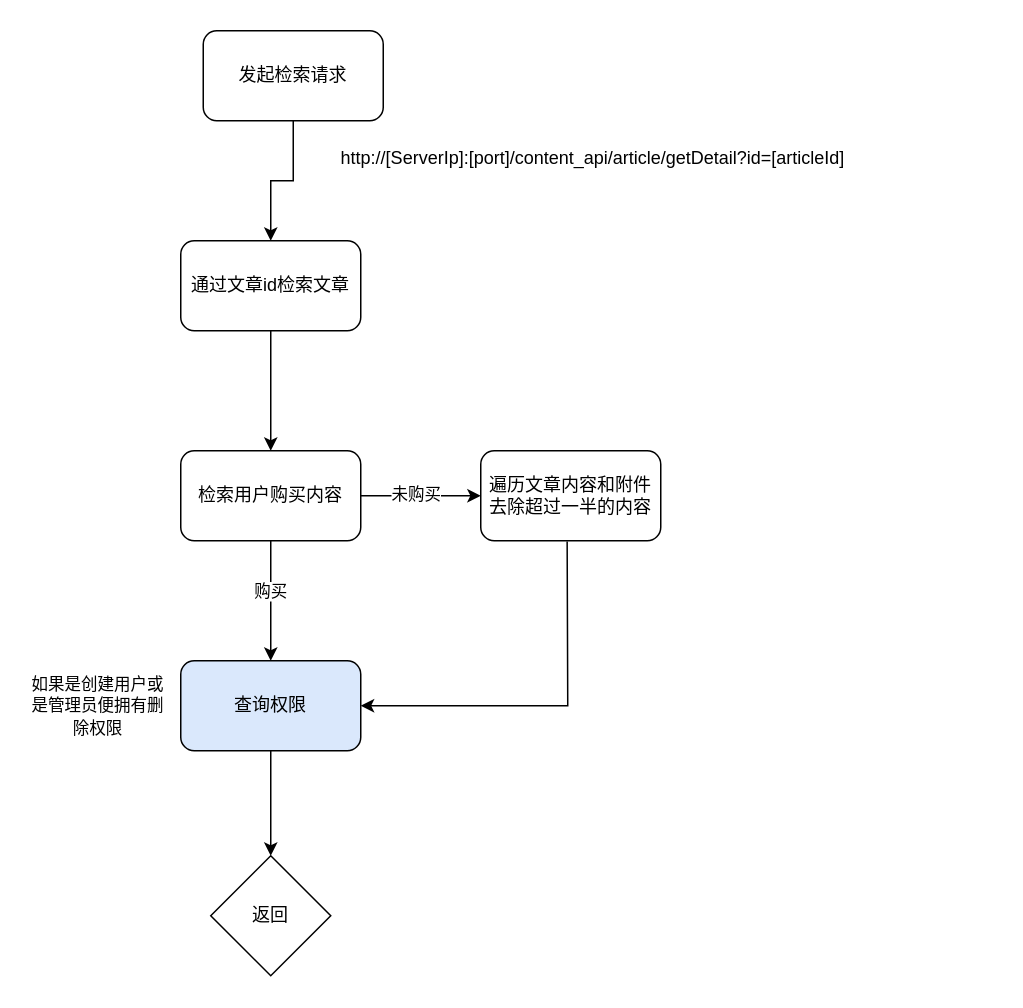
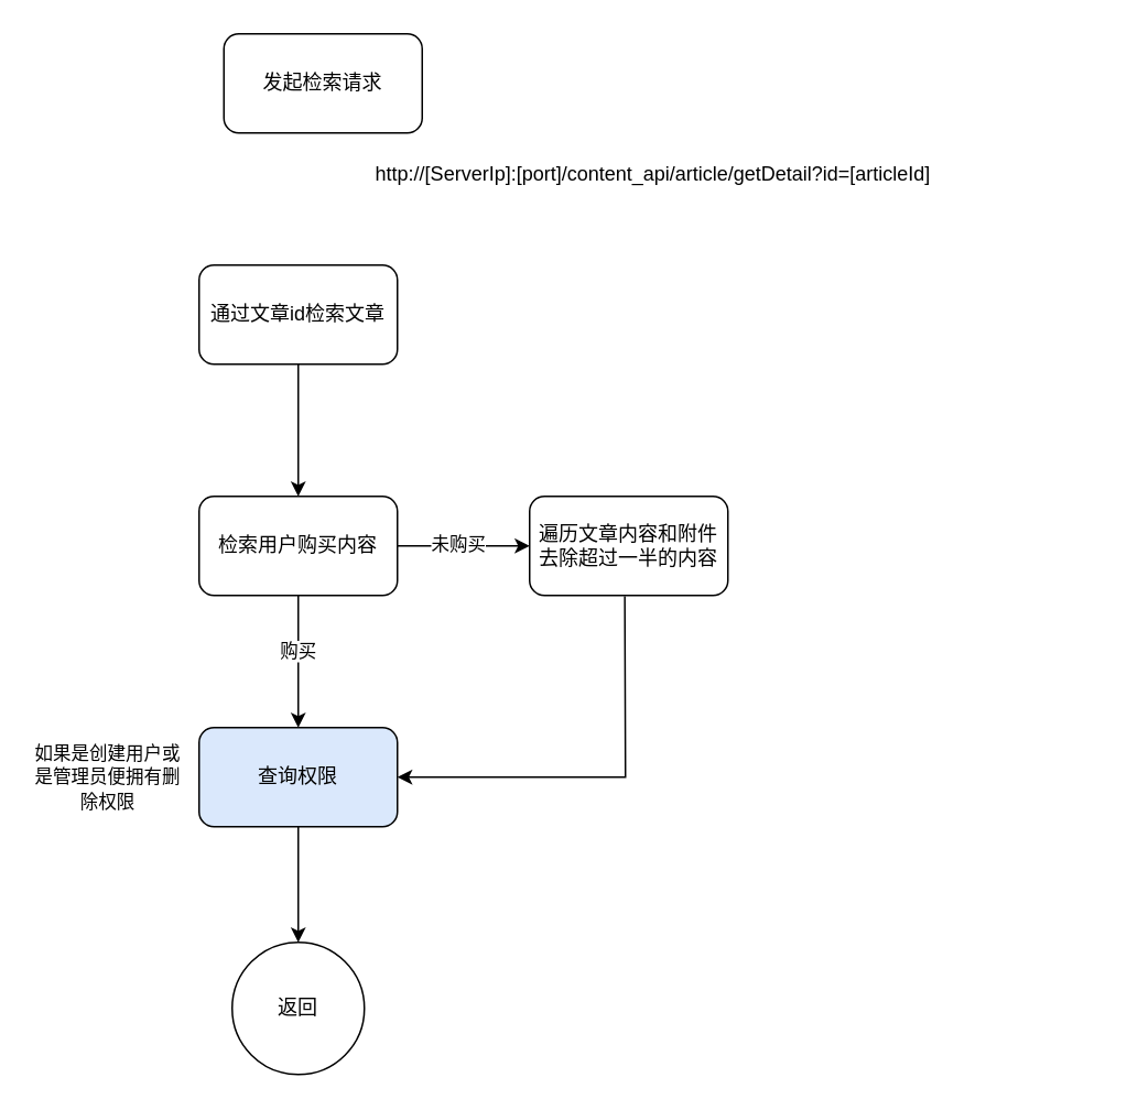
- <mxCell id="2" value="" style="edgeStyle=orthogonalEdgeStyle;rounded=0;orthogonalLoop=1;jettySize=auto;html=1;" edge="1" parent="1" source="3" target="6"><mxGeometry relative="1" as="geometry" /></mxCell>
- <mxCell id="17" value="返回" style="rhombus;whiteSpace=wrap;html=1;" vertex="1" parent="1"><mxGeometry x="140" y="570" width="80" height="80" as="geometry" /></mxCell>
+ <mxCell id="17" value="返回" style="ellipse;whiteSpace=wrap;html=1;rounded=1;" vertex="1" parent="1"><mxGeometry x="140" y="570" width="80" height="80" as="geometry" /></mxCell>
